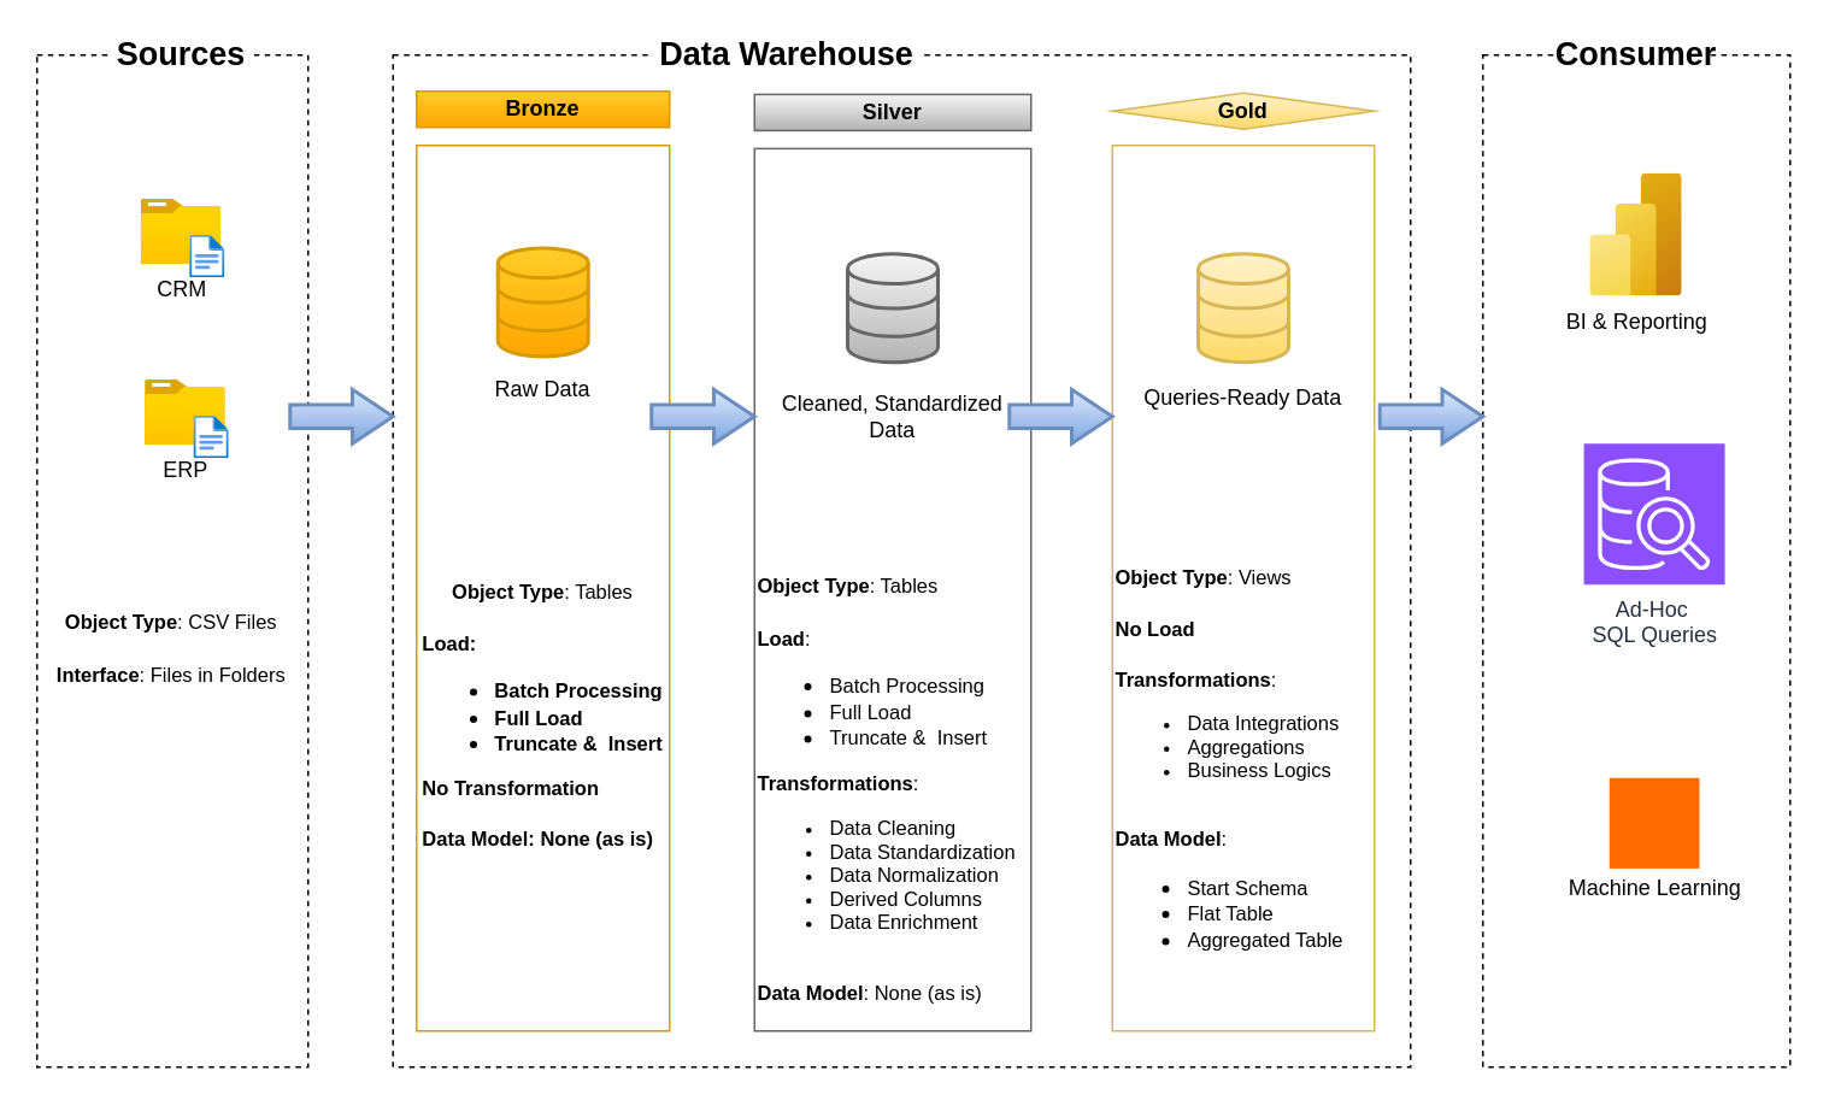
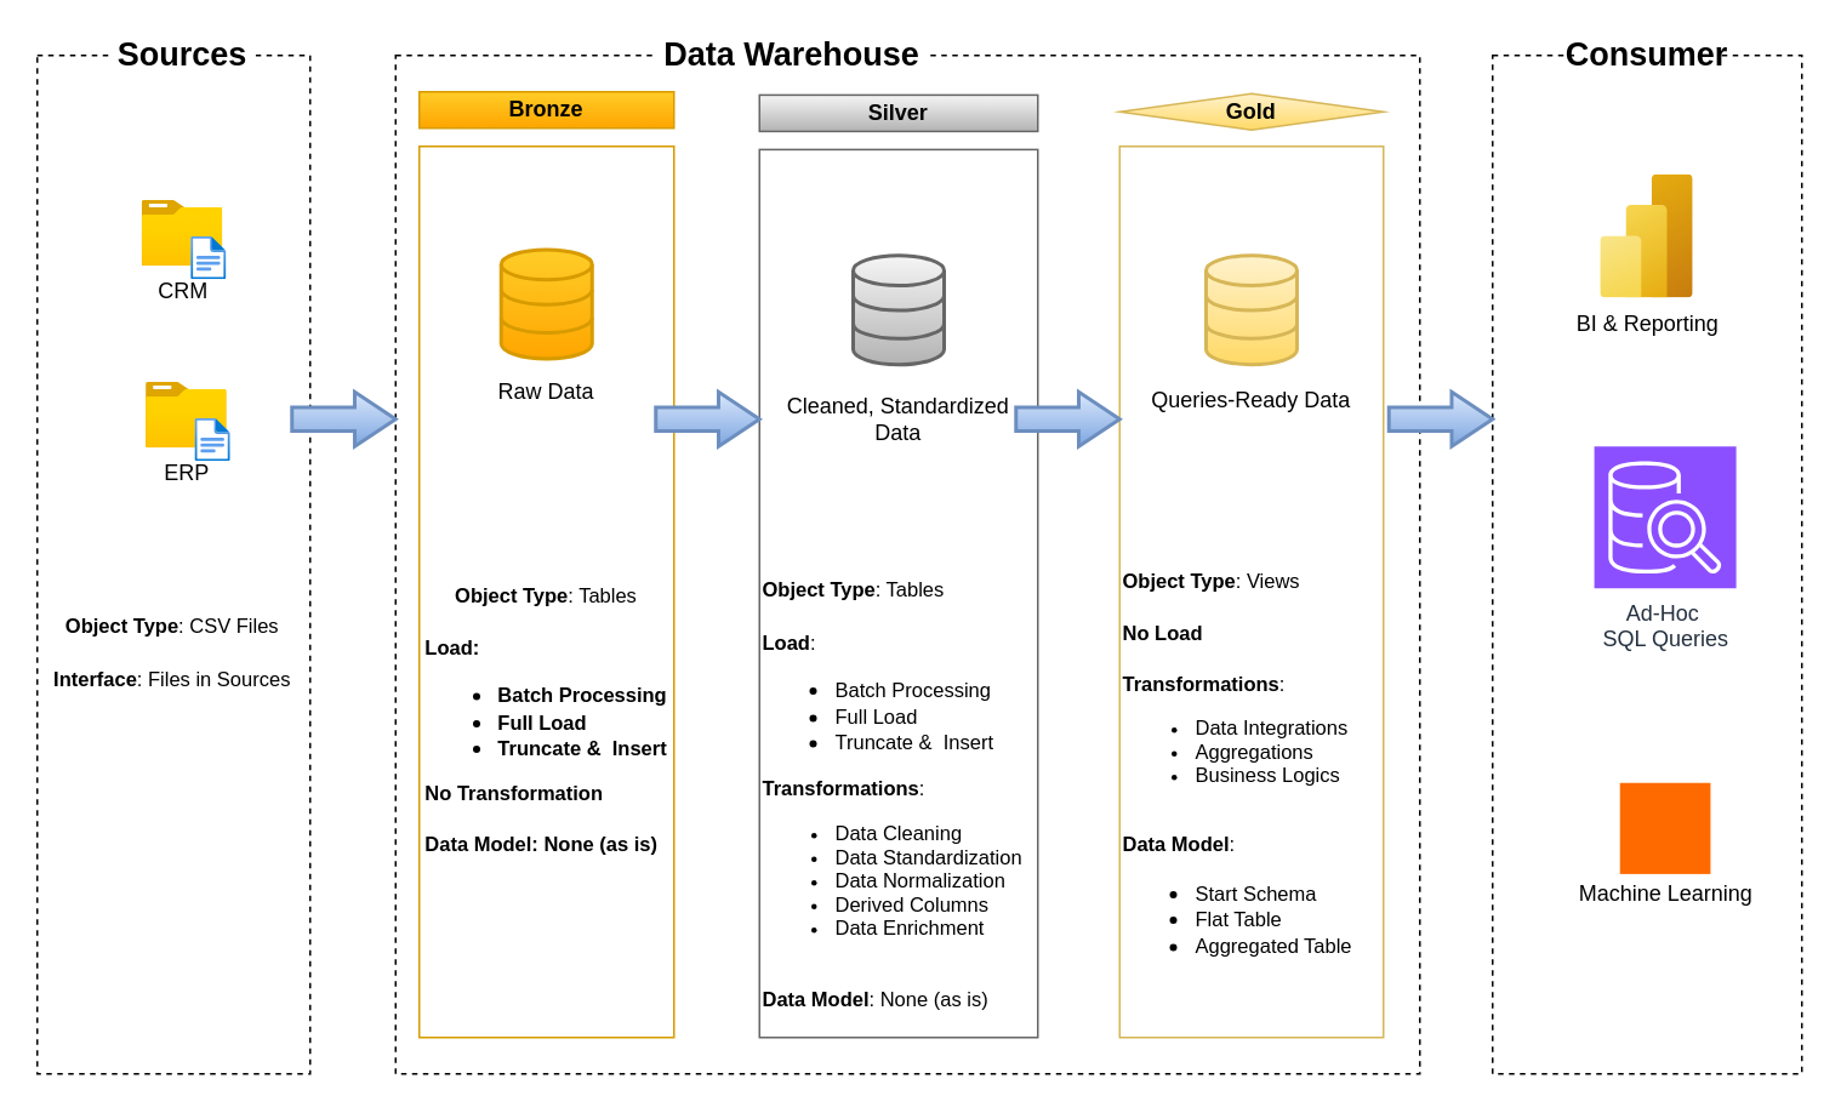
- <mxCell id="20" value="&lt;font style=&quot;font-size: 11px;&quot;&gt;&lt;b&gt;Object Type&lt;/b&gt;: CSV Files&lt;/font&gt;&lt;div&gt;&lt;span style=&quot;font-size: 11px;&quot;&gt;&lt;br&gt;&lt;/span&gt;&lt;div&gt;&lt;font style=&quot;font-size: 11px;&quot;&gt;&lt;b&gt;Interface&lt;/b&gt;: Files in Folders&lt;/font&gt;&lt;/div&gt;&lt;/div&gt;" style="text;html=1;align=center;verticalAlign=middle;whiteSpace=wrap;rounded=0;" vertex="1" parent="1"><mxGeometry x="20" y="323" width="149" height="70" as="geometry" /></mxCell>
+ <mxCell id="20" value="&lt;font style=&quot;font-size: 11px;&quot;&gt;&lt;b&gt;Object Type&lt;/b&gt;: CSV Files&lt;/font&gt;&lt;div&gt;&lt;span style=&quot;font-size: 11px;&quot;&gt;&lt;br&gt;&lt;/span&gt;&lt;div&gt;&lt;font style=&quot;font-size: 11px;&quot;&gt;&lt;b&gt;Interface&lt;/b&gt;: Files in Sources&lt;/font&gt;&lt;/div&gt;&lt;/div&gt;" style="text;html=1;align=center;verticalAlign=middle;whiteSpace=wrap;rounded=0;" vertex="1" parent="1"><mxGeometry x="20" y="323" width="149" height="70" as="geometry" /></mxCell>
